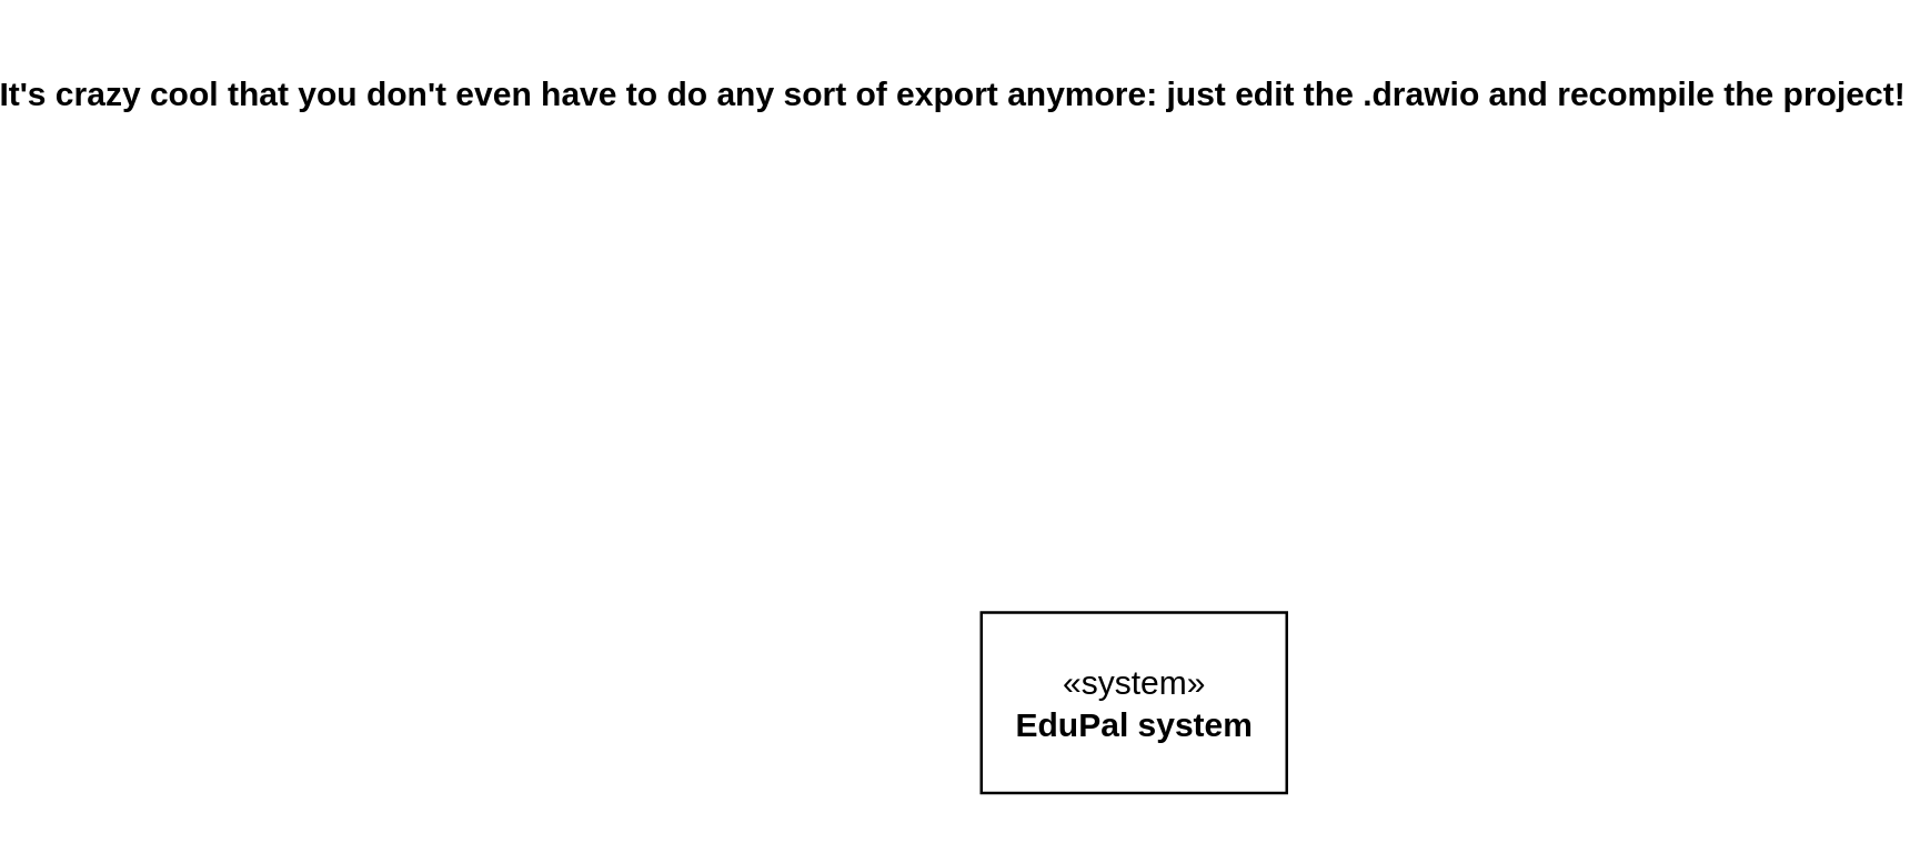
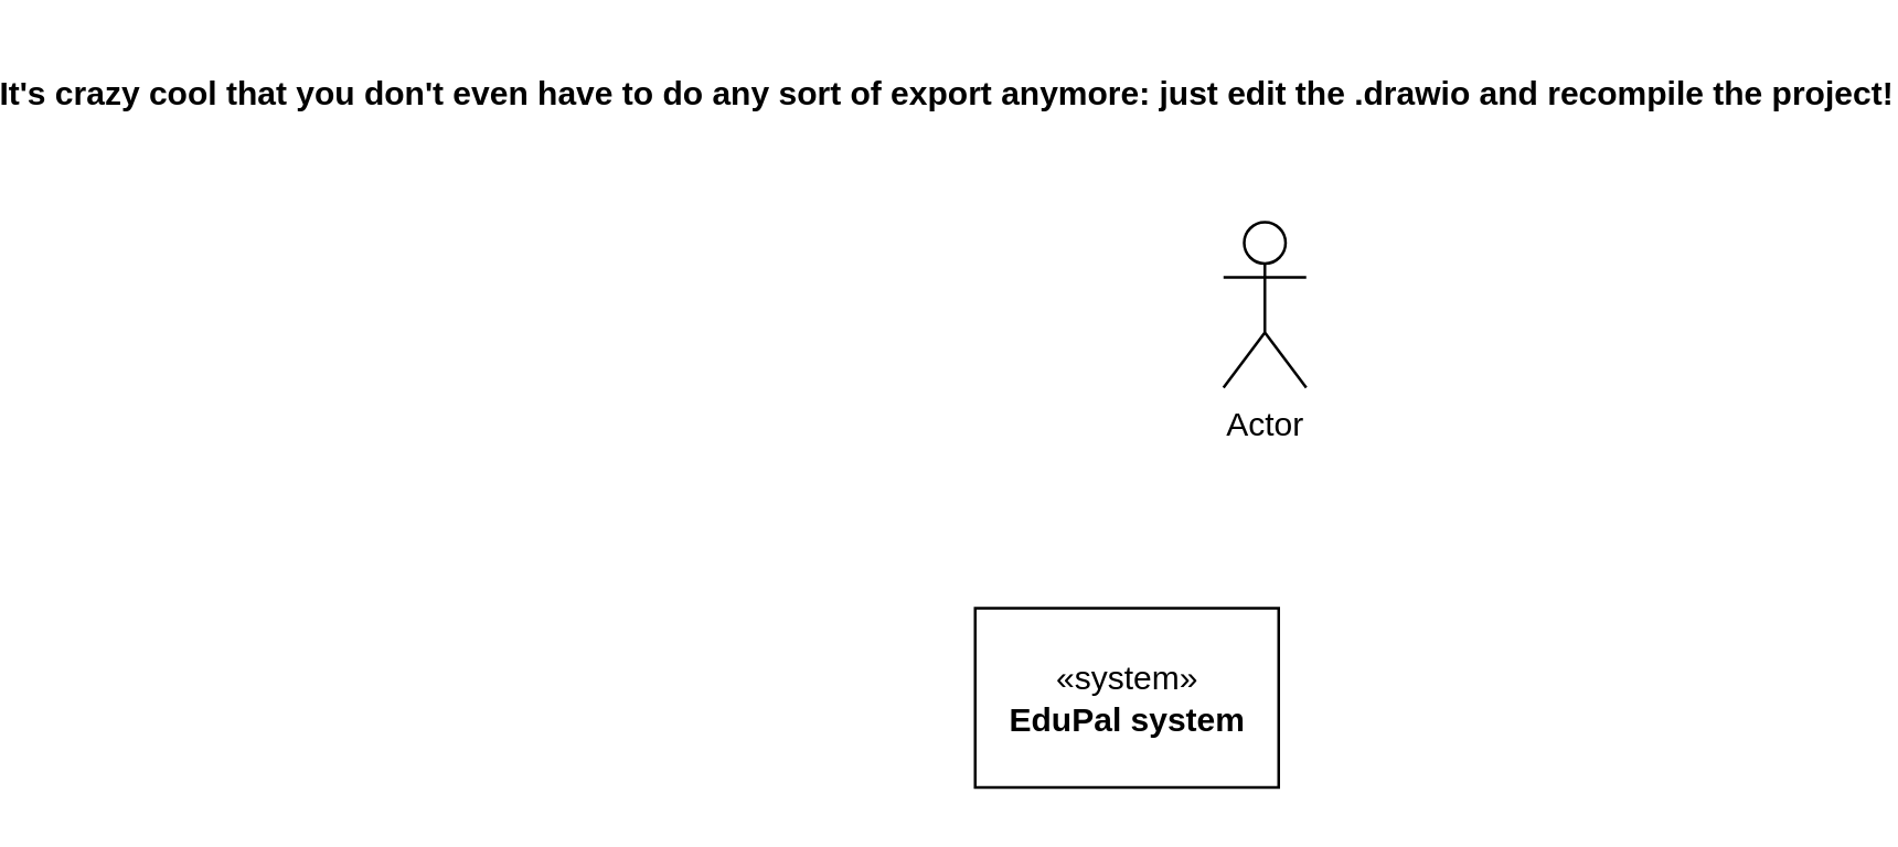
+ <mxCell id="4" value="Actor" style="shape=umlActor;verticalLabelPosition=bottom;verticalAlign=top;html=1;" parent="1" vertex="1"><mxGeometry x="160" y="80" width="30" height="60" as="geometry" /></mxCell>
